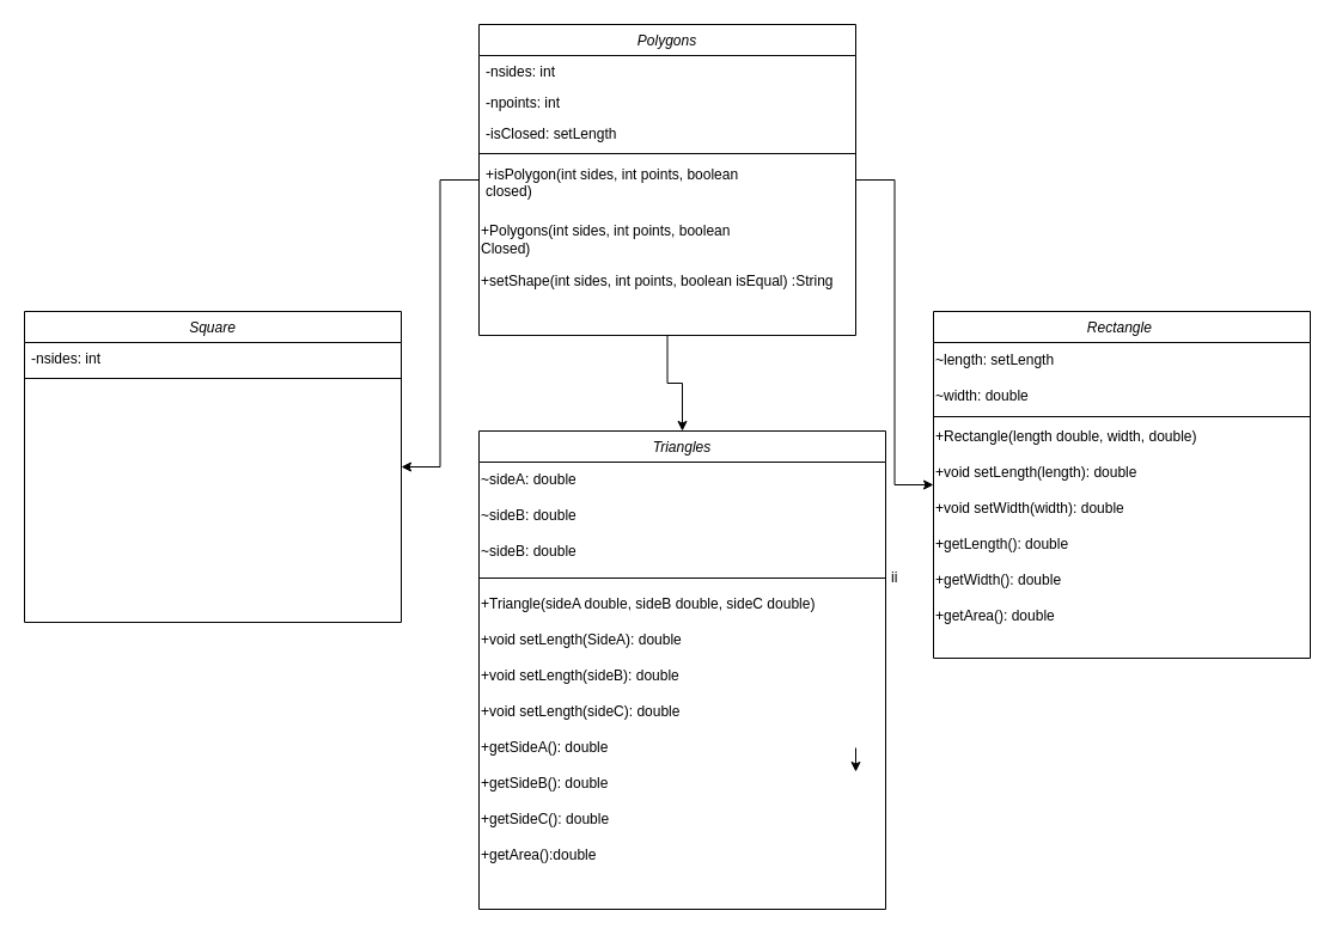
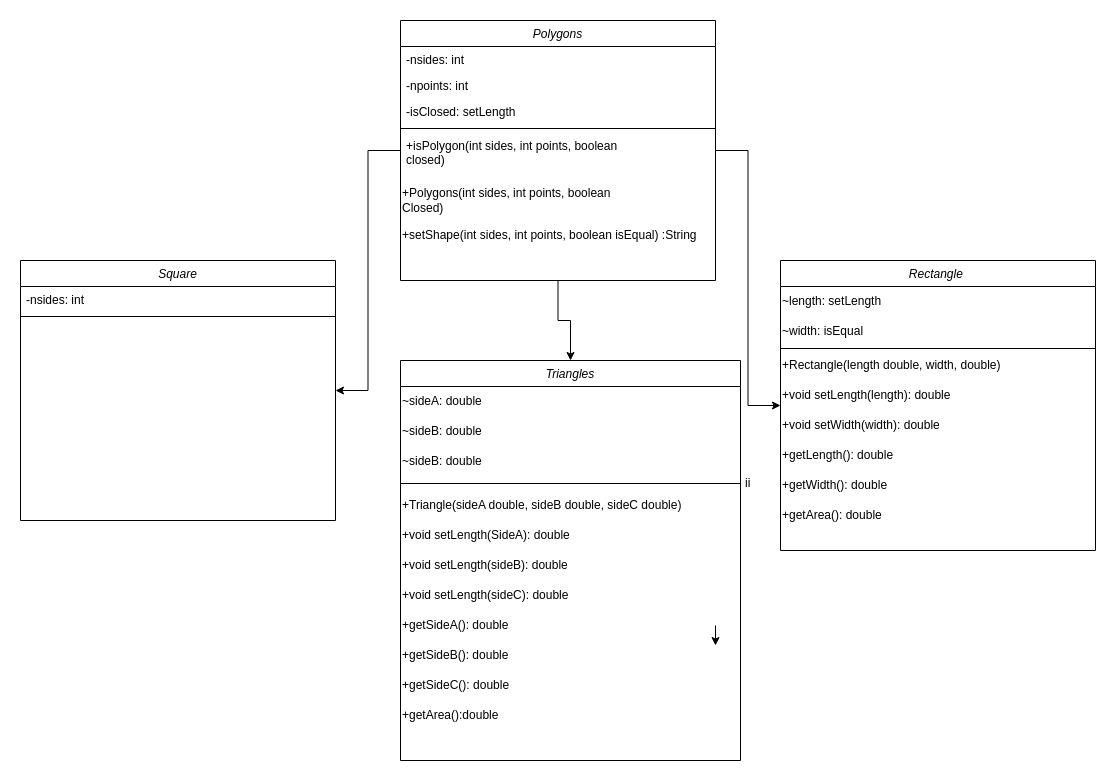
- <mxCell id="15" value="~width: double" style="text;html=1;align=left;verticalAlign=middle;resizable=0;points=[];autosize=1;strokeColor=none;fillColor=none;" parent="13" vertex="1"><mxGeometry y="56" width="315" height="30" as="geometry" /></mxCell>
+ <mxCell id="15" value="~width: isEqual" style="text;html=1;align=left;verticalAlign=middle;resizable=0;points=[];autosize=1;strokeColor=none;fillColor=none;" parent="13" vertex="1"><mxGeometry y="56" width="315" height="30" as="geometry" /></mxCell>
